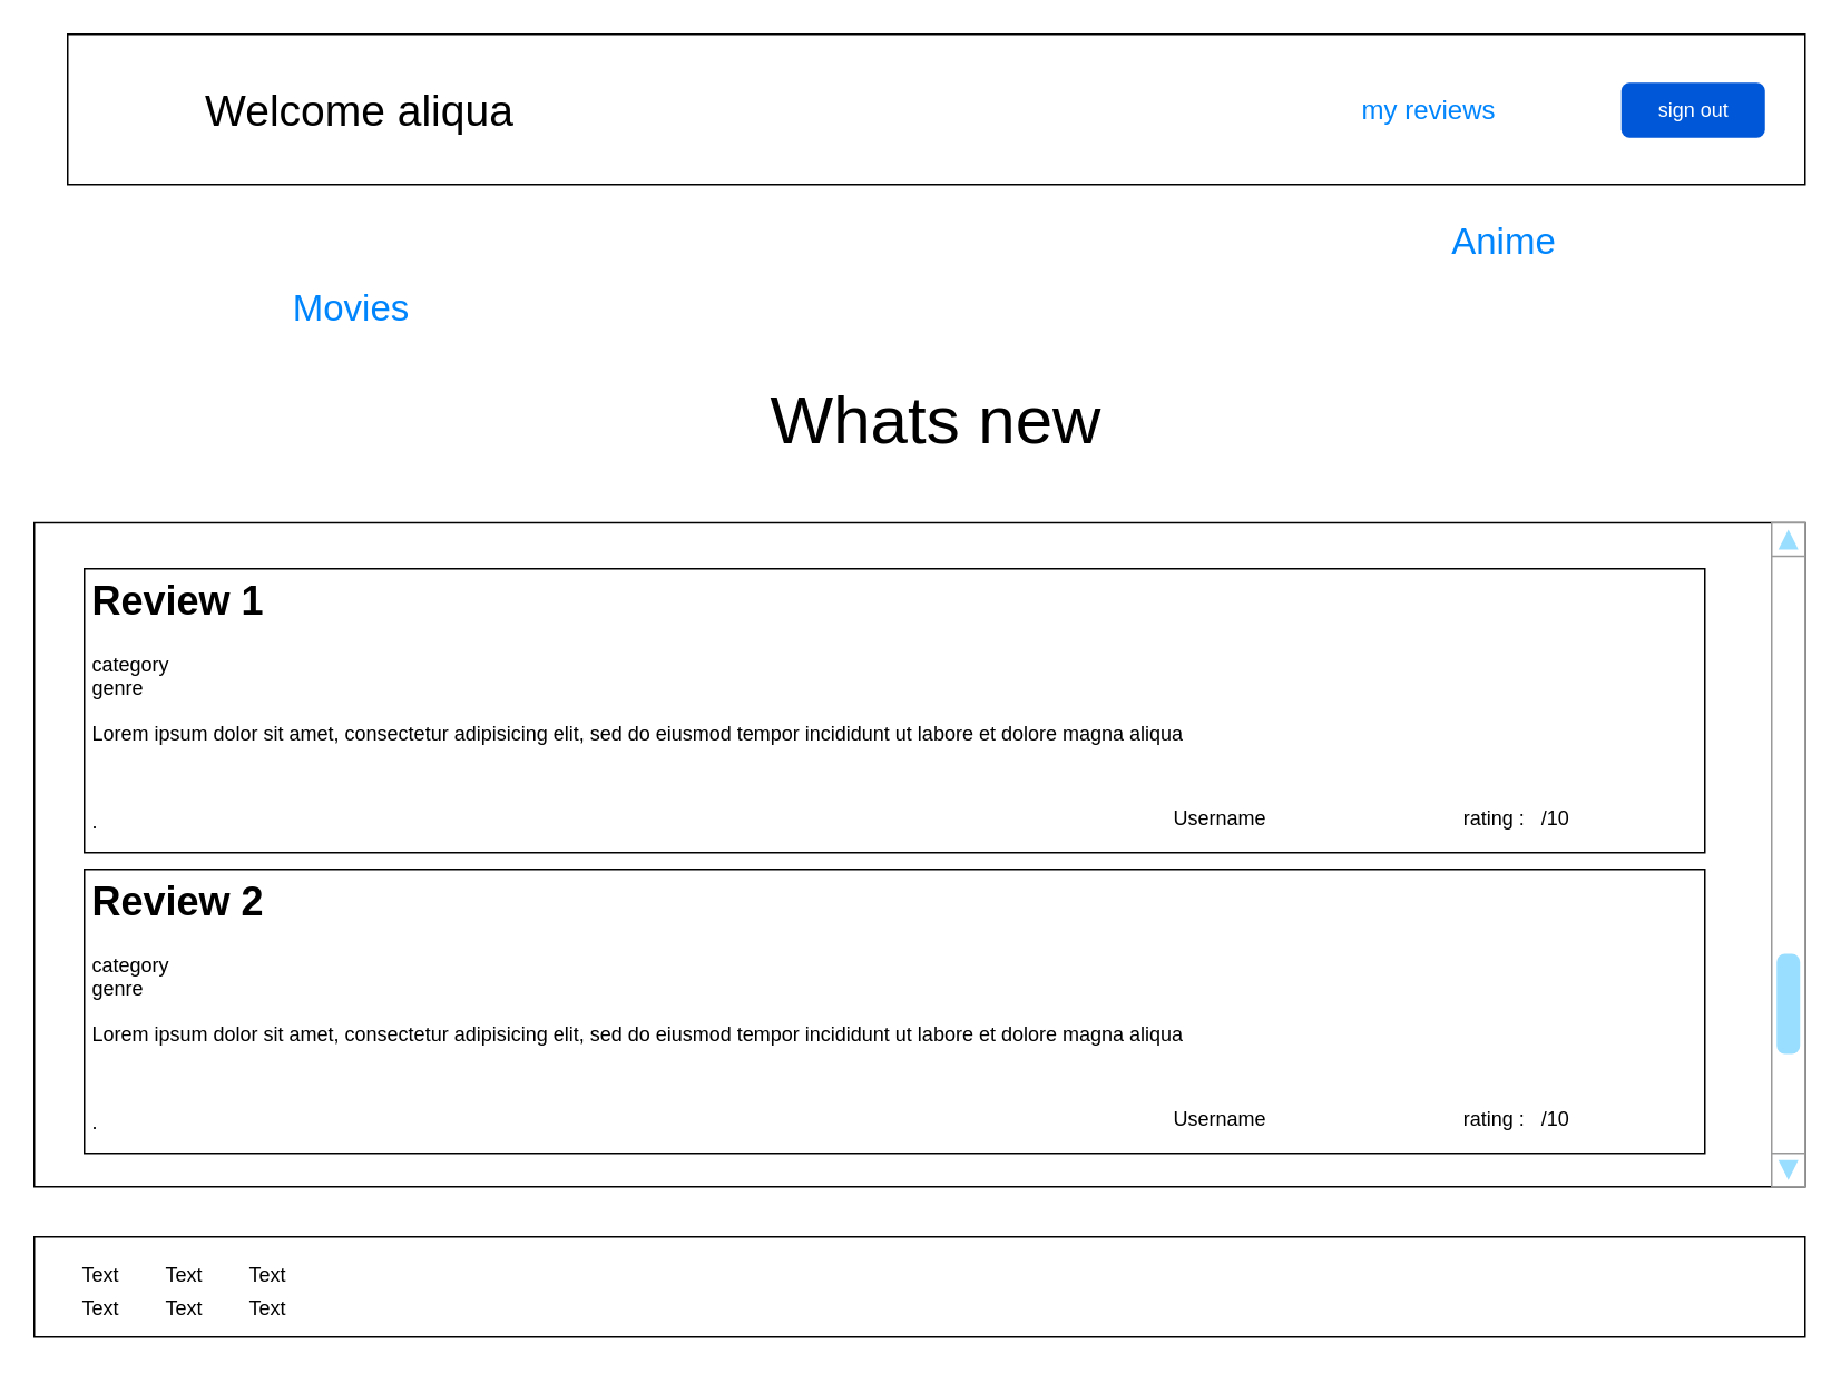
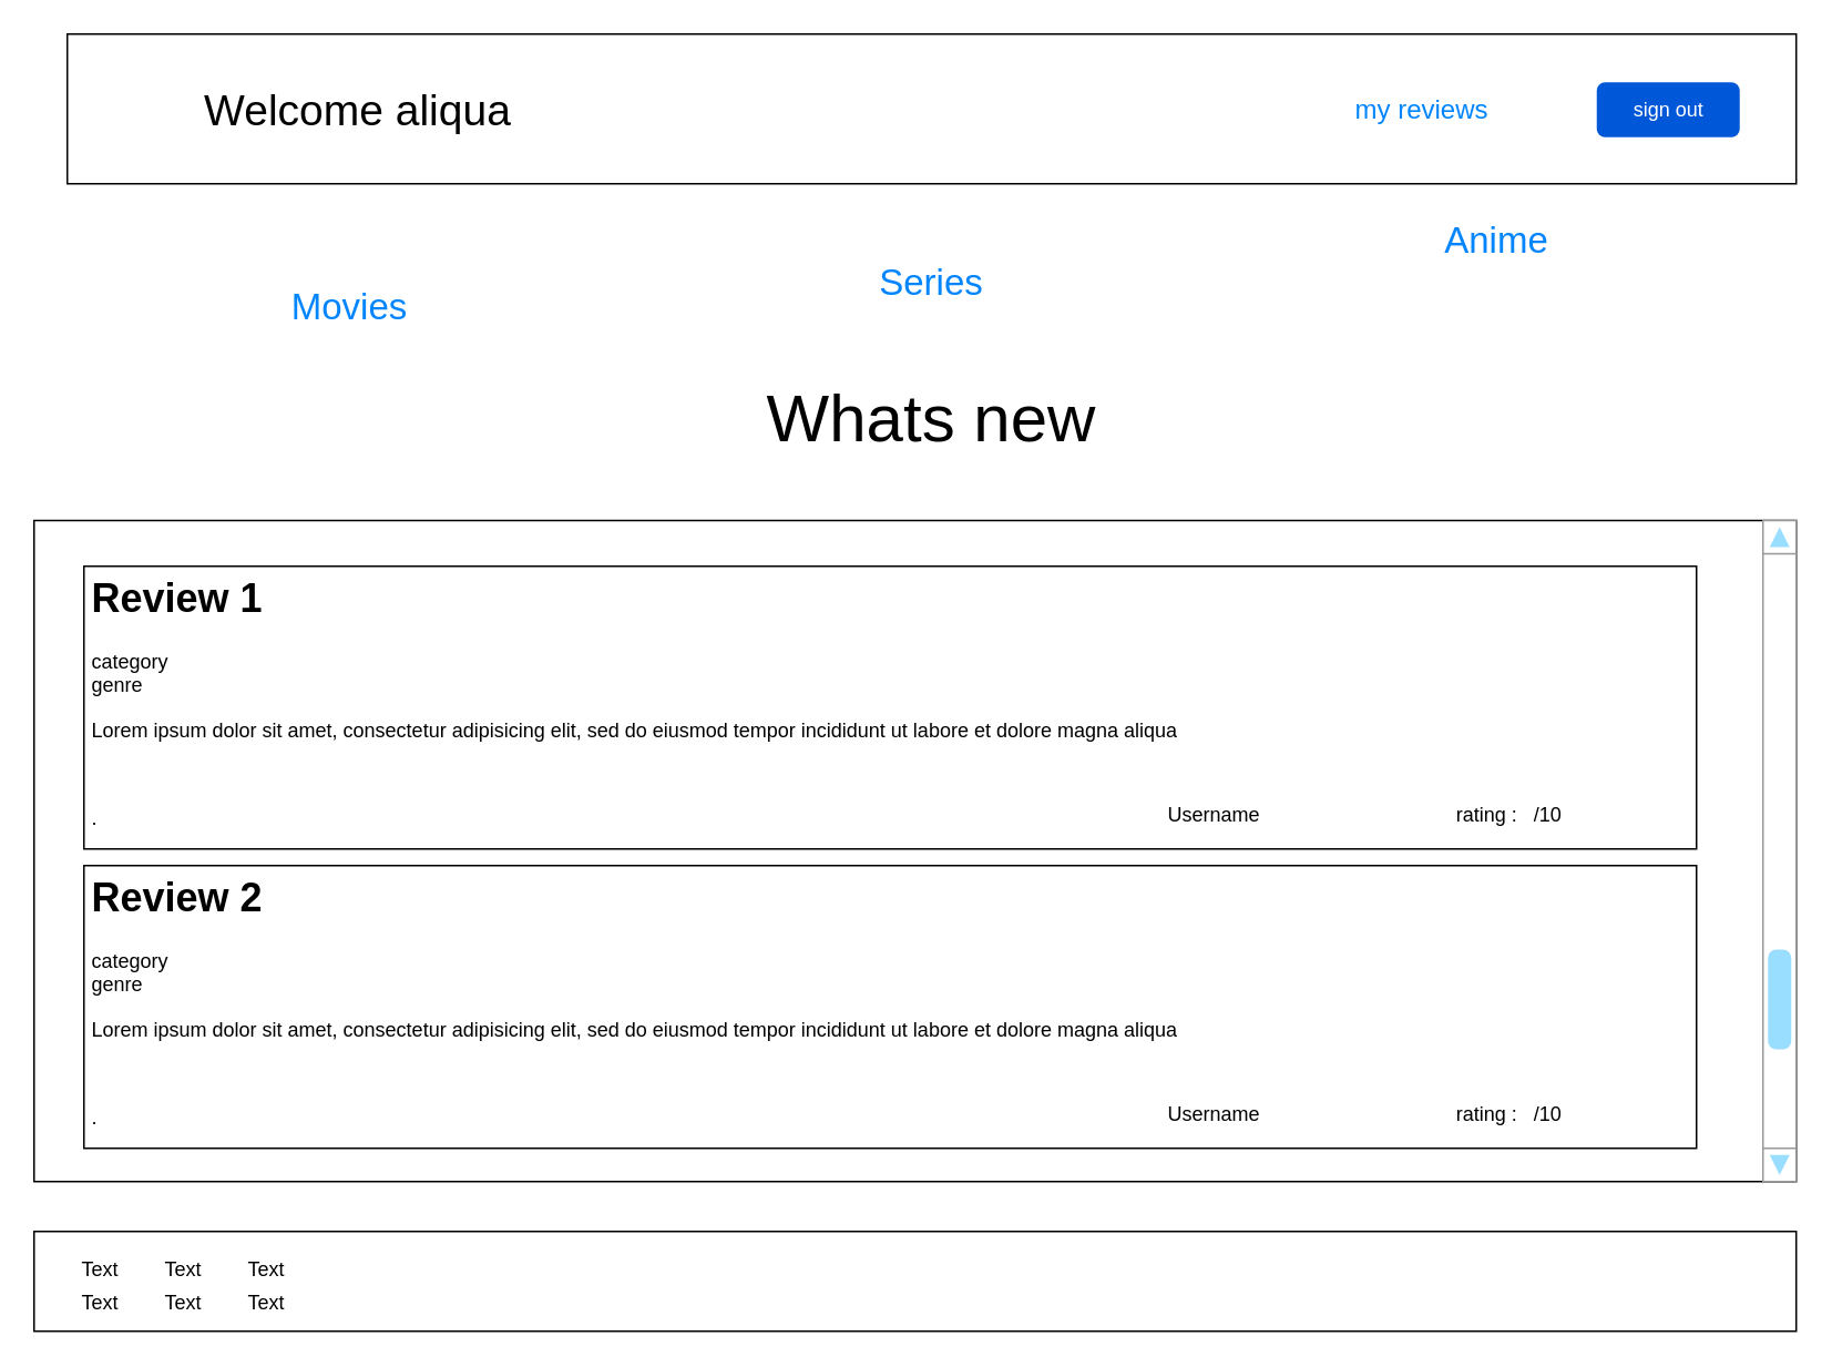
- <mxCell id="8" value="sign out" style="rounded=1;fillColor=#0057D8;strokeColor=none;html=1;fontColor=#ffffff;align=center;verticalAlign=middle;fontStyle=0;fontSize=12" vertex="1" parent="1"><mxGeometry x="970" y="49" width="86" height="33" as="geometry" /></mxCell>
+ <mxCell id="8" value="sign out" style="rounded=1;fillColor=#0057D8;strokeColor=none;html=1;fontColor=#ffffff;align=center;verticalAlign=middle;fontStyle=0;fontSize=12" vertex="1" parent="1"><mxGeometry x="960" y="49" width="86" height="33" as="geometry" /></mxCell>
+ <mxCell id="18" value="&lt;font style=&quot;font-size: 22px&quot;&gt;Series&lt;/font&gt;" style="html=1;shadow=0;dashed=0;shape=mxgraph.bootstrap.rrect;rSize=5;strokeColor=none;strokeWidth=1;fillColor=none;fontColor=#0085FC;whiteSpace=wrap;align=center;verticalAlign=middle;spacingLeft=0;fontStyle=0;fontSize=16;spacing=5;rounded=1;" vertex="1" parent="1"><mxGeometry x="530" y="150" width="60" height="40" as="geometry" /></mxCell>
